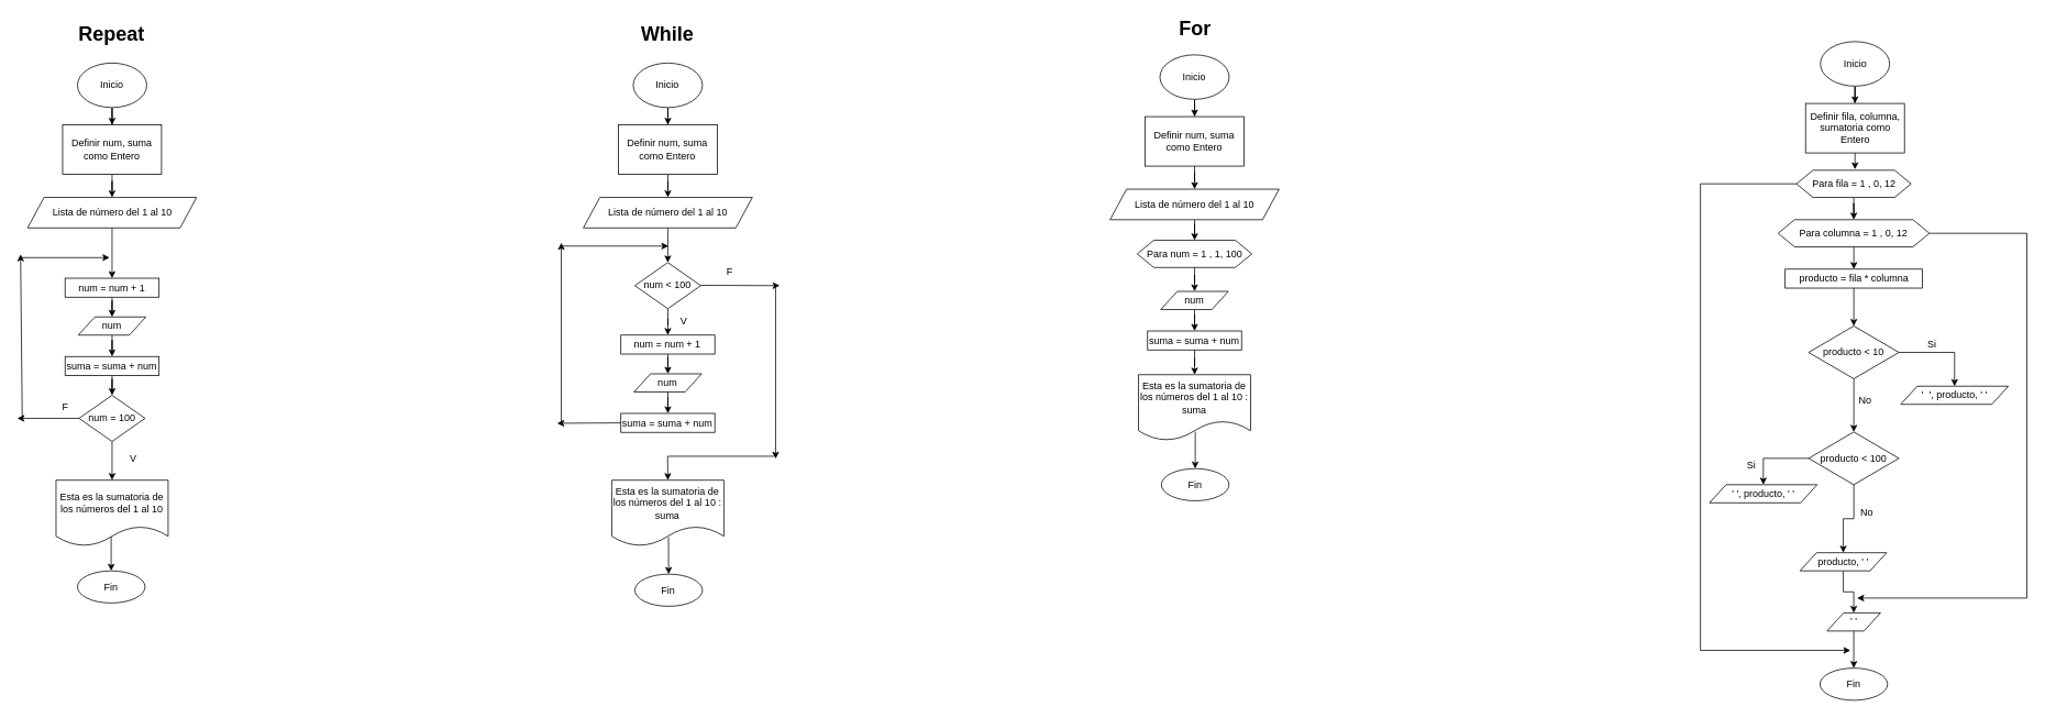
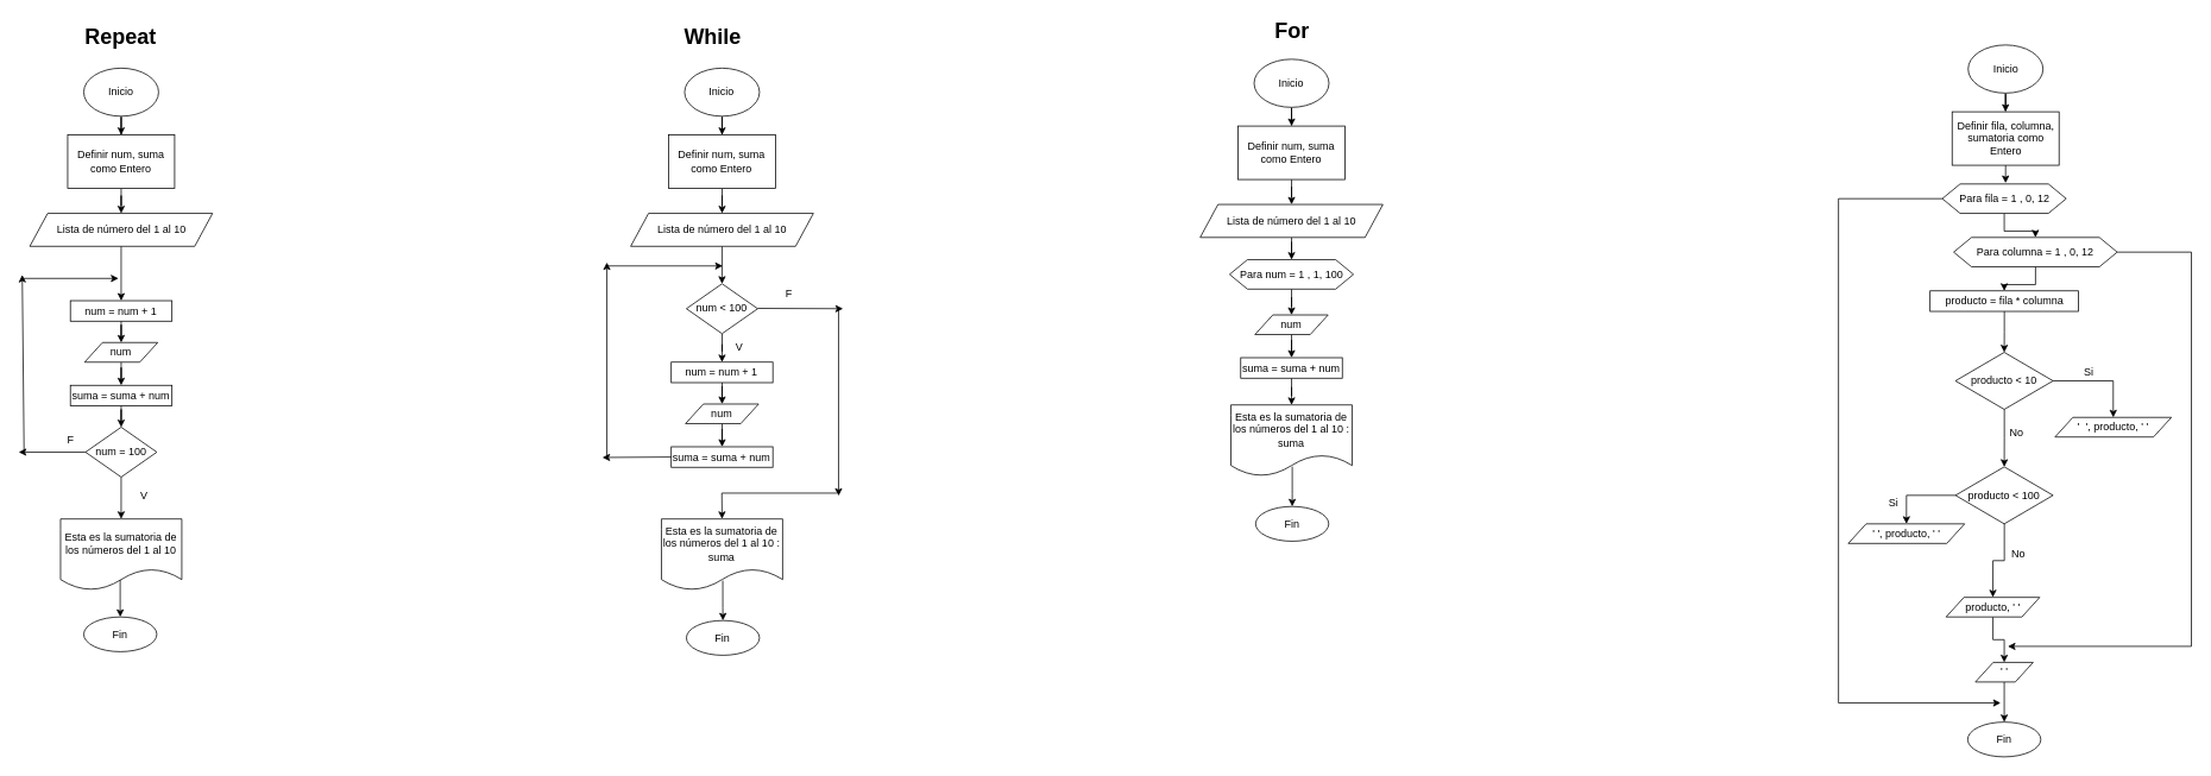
- <mxCell id="25" value="&lt;font style=&quot;font-size: 24px;&quot;&gt;&lt;b&gt;While&lt;/b&gt;&lt;/font&gt;" style="text;html=1;align=center;verticalAlign=middle;whiteSpace=wrap;rounded=0;" parent="1" vertex="1"><mxGeometry x="779.25" y="26" width="60" height="30" as="geometry" /></mxCell>
+ <mxCell id="25" value="&lt;font style=&quot;font-size: 24px;&quot;&gt;&lt;b&gt;While&lt;/b&gt;&lt;/font&gt;" style="text;html=1;align=center;verticalAlign=middle;whiteSpace=wrap;rounded=0;" parent="1" vertex="1"><mxGeometry x="769.25" y="26" width="60" height="30" as="geometry" /></mxCell>
- <mxCell id="79" value="Para columna = 1 , 0, 12" style="shape=hexagon;perimeter=hexagonPerimeter2;whiteSpace=wrap;html=1;fixedSize=1;" vertex="1" parent="1"><mxGeometry x="2156.25" y="266" width="183.5" height="33" as="geometry" /></mxCell>
+ <mxCell id="79" value="Para columna = 1 , 0, 12" style="shape=hexagon;perimeter=hexagonPerimeter2;whiteSpace=wrap;html=1;fixedSize=1;" vertex="1" parent="1"><mxGeometry x="2191.25" y="266" width="183.5" height="33" as="geometry" /></mxCell>
